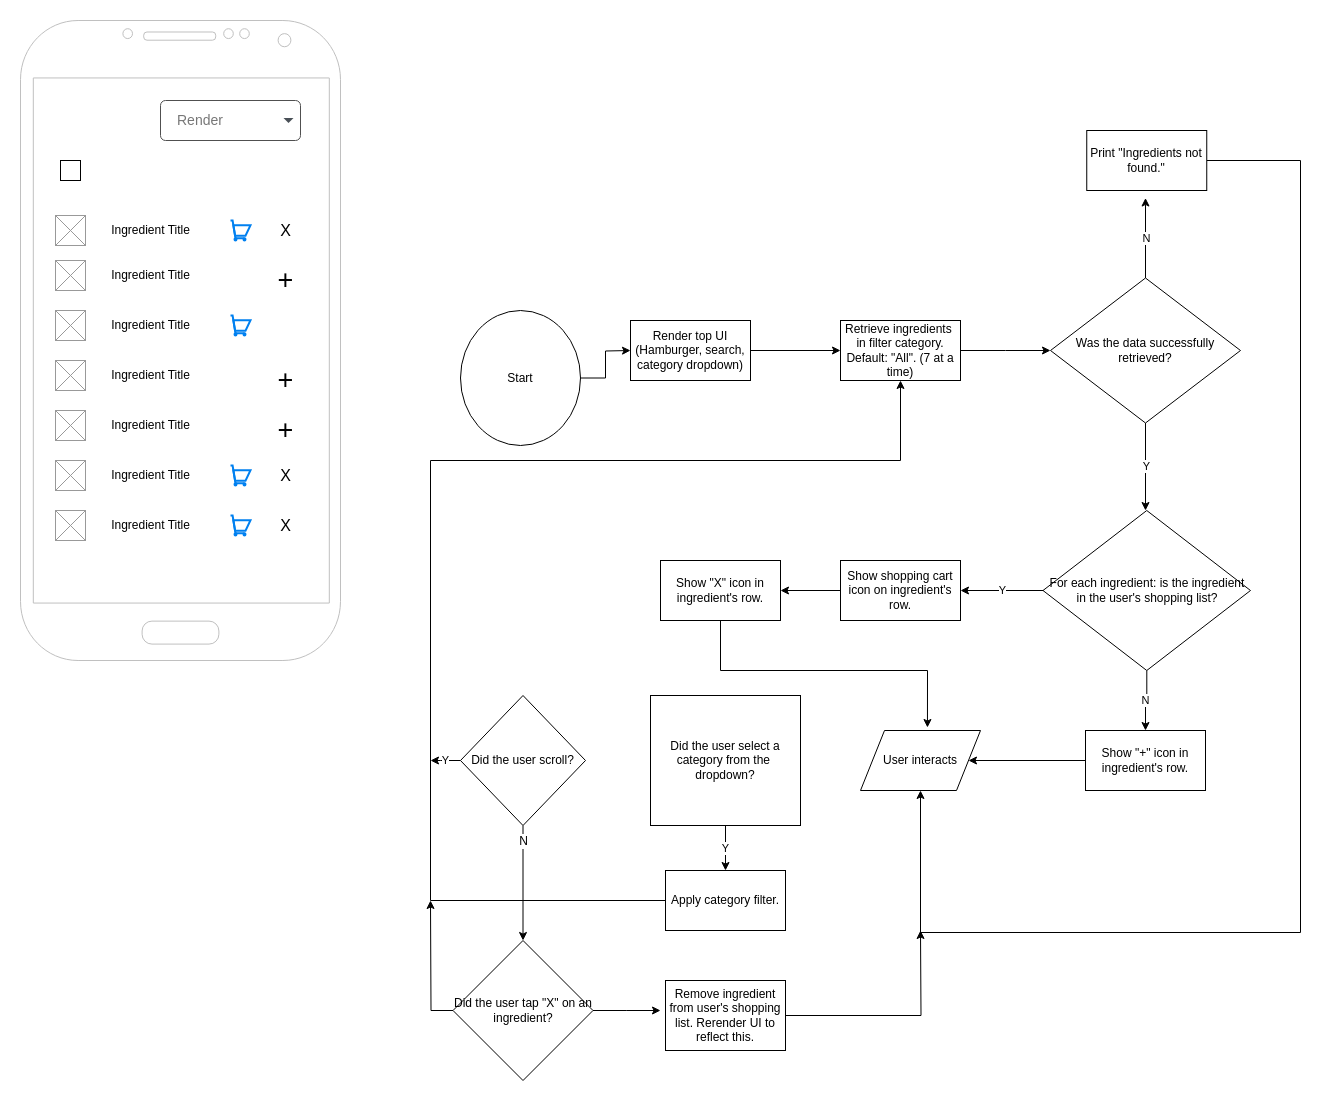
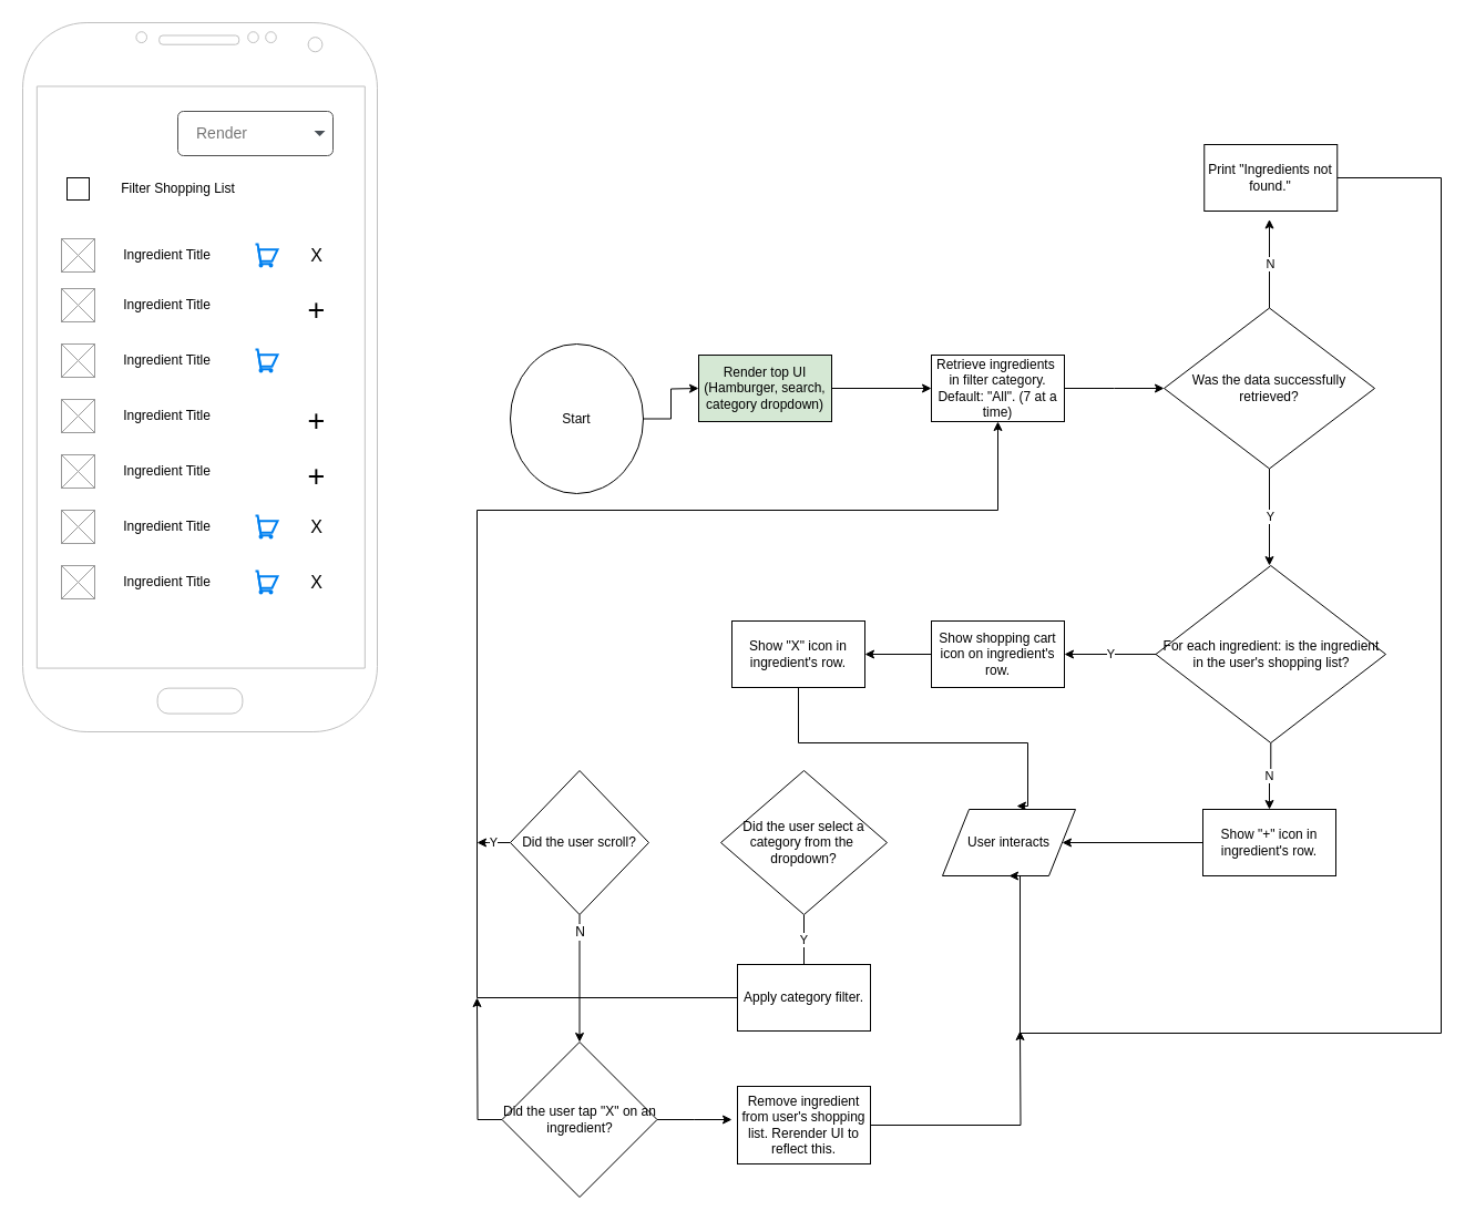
+ <mxCell id="4" value="Filter Shopping List" style="text;html=1;align=center;verticalAlign=middle;resizable=0;points=[];autosize=1;" vertex="1" parent="2"><mxGeometry x="80" y="140" width="120" height="20" as="geometry" /></mxCell>
- <mxCell id="35" value="Render top UI (Hamburger, search, category dropdown)" style="rounded=0;whiteSpace=wrap;html=1;" vertex="1" parent="1"><mxGeometry x="630" y="320" width="120" height="60" as="geometry" /></mxCell>
+ <mxCell id="35" value="Render top UI (Hamburger, search, category dropdown)" style="rounded=0;whiteSpace=wrap;html=1;fillColor=#d5e8d4;" vertex="1" parent="1"><mxGeometry x="630" y="320" width="120" height="60" as="geometry" /></mxCell>
- <mxCell id="52" value="Did the user select a category from the&amp;nbsp; dropdown?" style="whiteSpace=wrap;html=1;rounded=0;" vertex="1" parent="1"><mxGeometry x="650" y="695" width="150" height="130" as="geometry" /></mxCell>
+ <mxCell id="52" value="Did the user select a category from the&amp;nbsp; dropdown?" style="rhombus;whiteSpace=wrap;html=1;" vertex="1" parent="1"><mxGeometry x="650" y="695" width="150" height="130" as="geometry" /></mxCell>
- <mxCell id="50" value="User interacts" style="shape=parallelogram;perimeter=parallelogramPerimeter;whiteSpace=wrap;html=1;" vertex="1" parent="1"><mxGeometry x="860" y="730" width="120" height="60" as="geometry" /></mxCell>
+ <mxCell id="50" value="User interacts" style="shape=parallelogram;perimeter=parallelogramPerimeter;whiteSpace=wrap;html=1;" vertex="1" parent="1"><mxGeometry x="850" y="730" width="120" height="60" as="geometry" /></mxCell>
- <mxCell id="51" value="Y" style="edgeStyle=orthogonalEdgeStyle;rounded=0;orthogonalLoop=1;jettySize=auto;html=1;entryX=0.5;entryY=0;entryDx=0;entryDy=0;" edge="1" parent="1" source="52" target="54"><mxGeometry relative="1" as="geometry" /></mxCell>
+ <mxCell id="51" value="Y" style="edgeStyle=orthogonalEdgeStyle;rounded=0;orthogonalLoop=1;jettySize=auto;html=1;entryX=0.5;entryY=0;entryDx=0;entryDy=0;endArrow=none;" edge="1" parent="1" source="52" target="54"><mxGeometry relative="1" as="geometry" /></mxCell>
